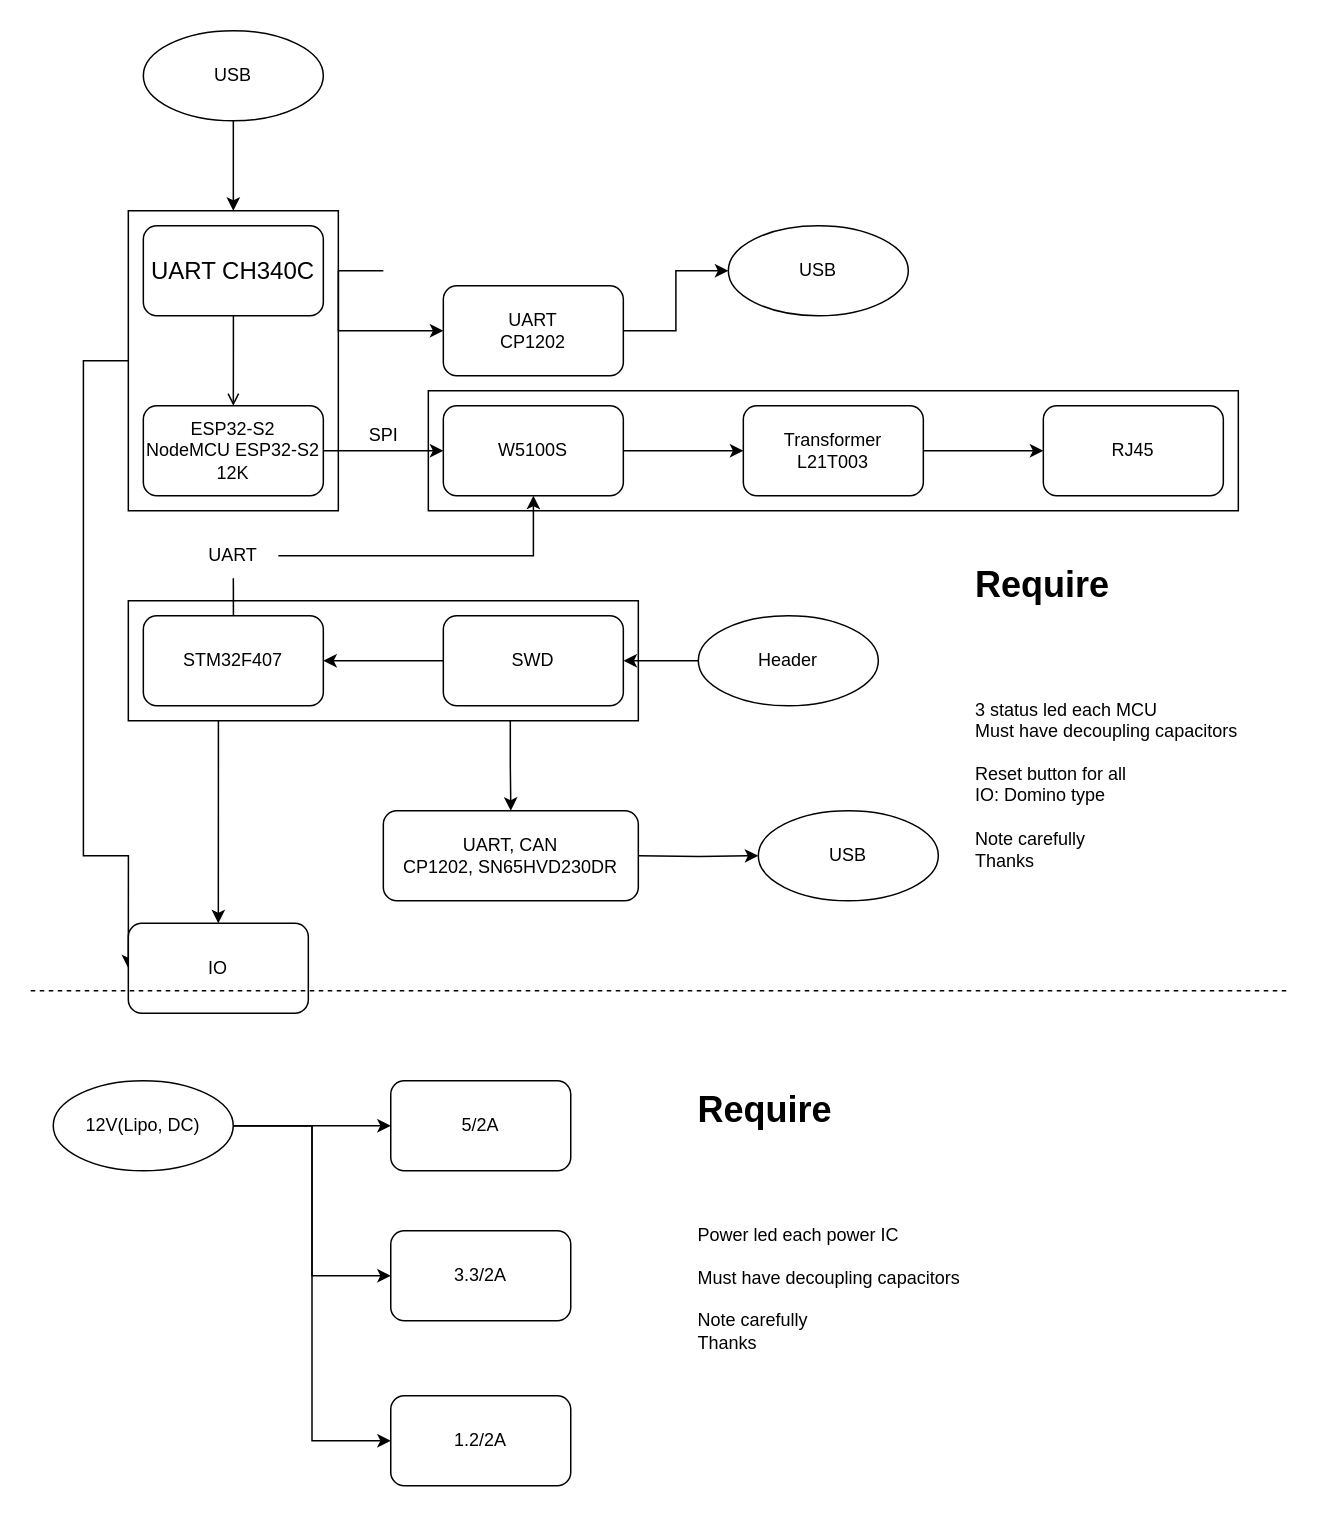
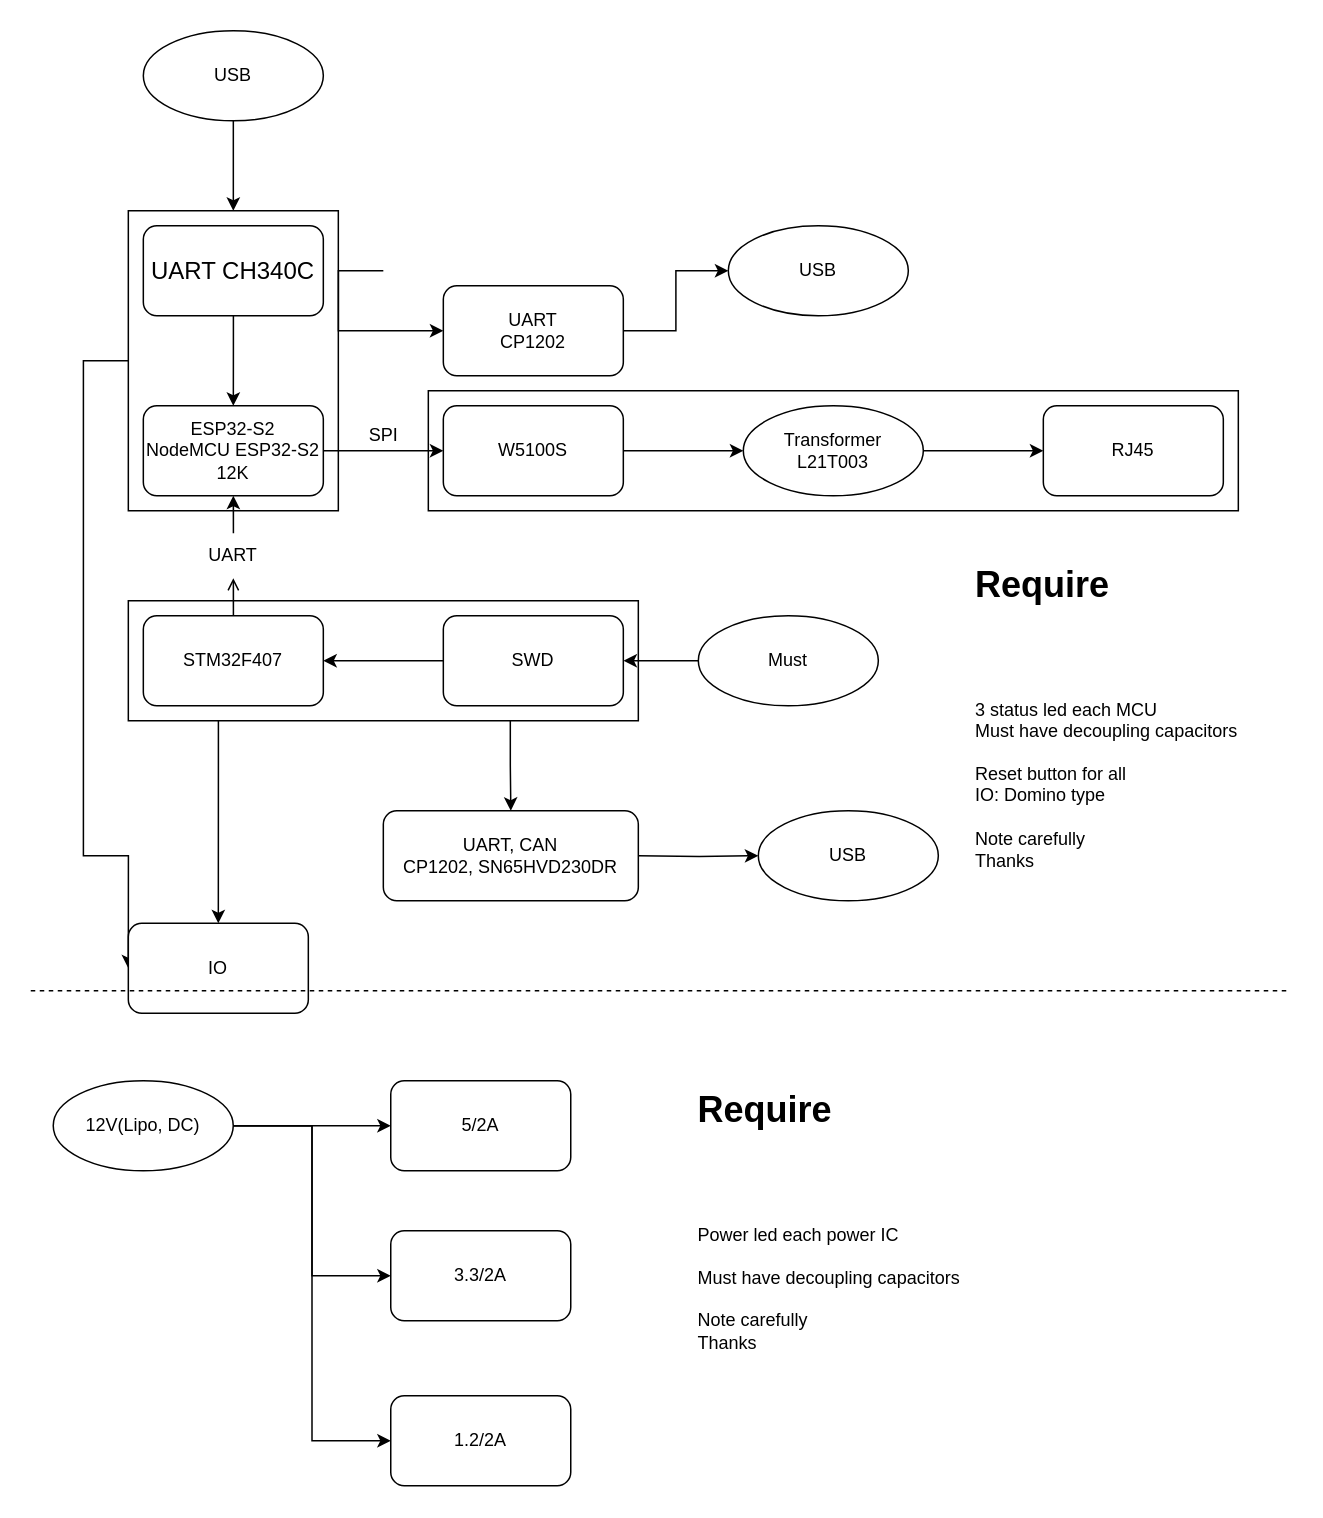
- <mxCell id="14" style="edgeStyle=orthogonalEdgeStyle;rounded=0;orthogonalLoop=1;jettySize=auto;html=1;entryX=0.5;entryY=0;entryDx=0;entryDy=0;endArrow=open;" parent="1" source="15" target="3" edge="1"><mxGeometry relative="1" as="geometry"><Array as="points"><mxPoint x="155.05" y="230" /><mxPoint x="155.05" y="230" /></Array></mxGeometry></mxCell>
+ <mxCell id="14" style="edgeStyle=orthogonalEdgeStyle;rounded=0;orthogonalLoop=1;jettySize=auto;html=1;entryX=0.5;entryY=0;entryDx=0;entryDy=0;" parent="1" source="15" target="3" edge="1"><mxGeometry relative="1" as="geometry"><Array as="points"><mxPoint x="155.05" y="230" /><mxPoint x="155.05" y="230" /></Array></mxGeometry></mxCell>
- <mxCell id="8" value="Transformer&lt;br&gt;&lt;span class=&quot;fontstyle0&quot;&gt;L21T003&lt;/span&gt; &lt;br/&gt;" style="rounded=1;whiteSpace=wrap;html=1;" parent="1" vertex="1"><mxGeometry x="495.05" y="270" width="120" height="60" as="geometry" /></mxCell>
+ <mxCell id="8" value="Transformer&lt;br&gt;&lt;span class=&quot;fontstyle0&quot;&gt;L21T003&lt;/span&gt; &lt;br/&gt;" style="ellipse;whiteSpace=wrap;html=1;" parent="1" vertex="1"><mxGeometry x="495.05" y="270" width="120" height="60" as="geometry" /></mxCell>
- <mxCell id="10" style="edgeStyle=orthogonalEdgeStyle;rounded=0;orthogonalLoop=1;jettySize=auto;html=1;startArrow=none;" parent="1" source="12" target="5" edge="1"><mxGeometry relative="1" as="geometry" /></mxCell>
+ <mxCell id="10" style="edgeStyle=orthogonalEdgeStyle;rounded=0;orthogonalLoop=1;jettySize=auto;html=1;entryX=0.5;entryY=1;entryDx=0;entryDy=0;startArrow=none;" parent="1" source="12" target="3" edge="1"><mxGeometry relative="1" as="geometry" /></mxCell>
- <mxCell id="13" value="" style="edgeStyle=orthogonalEdgeStyle;rounded=0;orthogonalLoop=1;jettySize=auto;html=1;entryX=0.5;entryY=1;entryDx=0;entryDy=0;endArrow=none;" parent="1" source="11" target="12" edge="1"><mxGeometry relative="1" as="geometry"><mxPoint x="155.05" y="410" as="sourcePoint" /><mxPoint x="155.05" y="330" as="targetPoint" /></mxGeometry></mxCell>
+ <mxCell id="13" value="" style="edgeStyle=orthogonalEdgeStyle;rounded=0;orthogonalLoop=1;jettySize=auto;html=1;entryX=0.5;entryY=1;entryDx=0;entryDy=0;endArrow=open;" parent="1" source="11" target="12" edge="1"><mxGeometry relative="1" as="geometry"><mxPoint x="155.05" y="410" as="sourcePoint" /><mxPoint x="155.05" y="330" as="targetPoint" /></mxGeometry></mxCell>
- <mxCell id="36" value="Header" style="ellipse;whiteSpace=wrap;html=1;fontSize=12;fillColor=default;" parent="1" vertex="1"><mxGeometry x="465.05" y="410" width="120" height="60" as="geometry" /></mxCell>
+ <mxCell id="36" value="Must" style="ellipse;whiteSpace=wrap;html=1;fontSize=12;fillColor=default;" parent="1" vertex="1"><mxGeometry x="465.05" y="410" width="120" height="60" as="geometry" /></mxCell>
